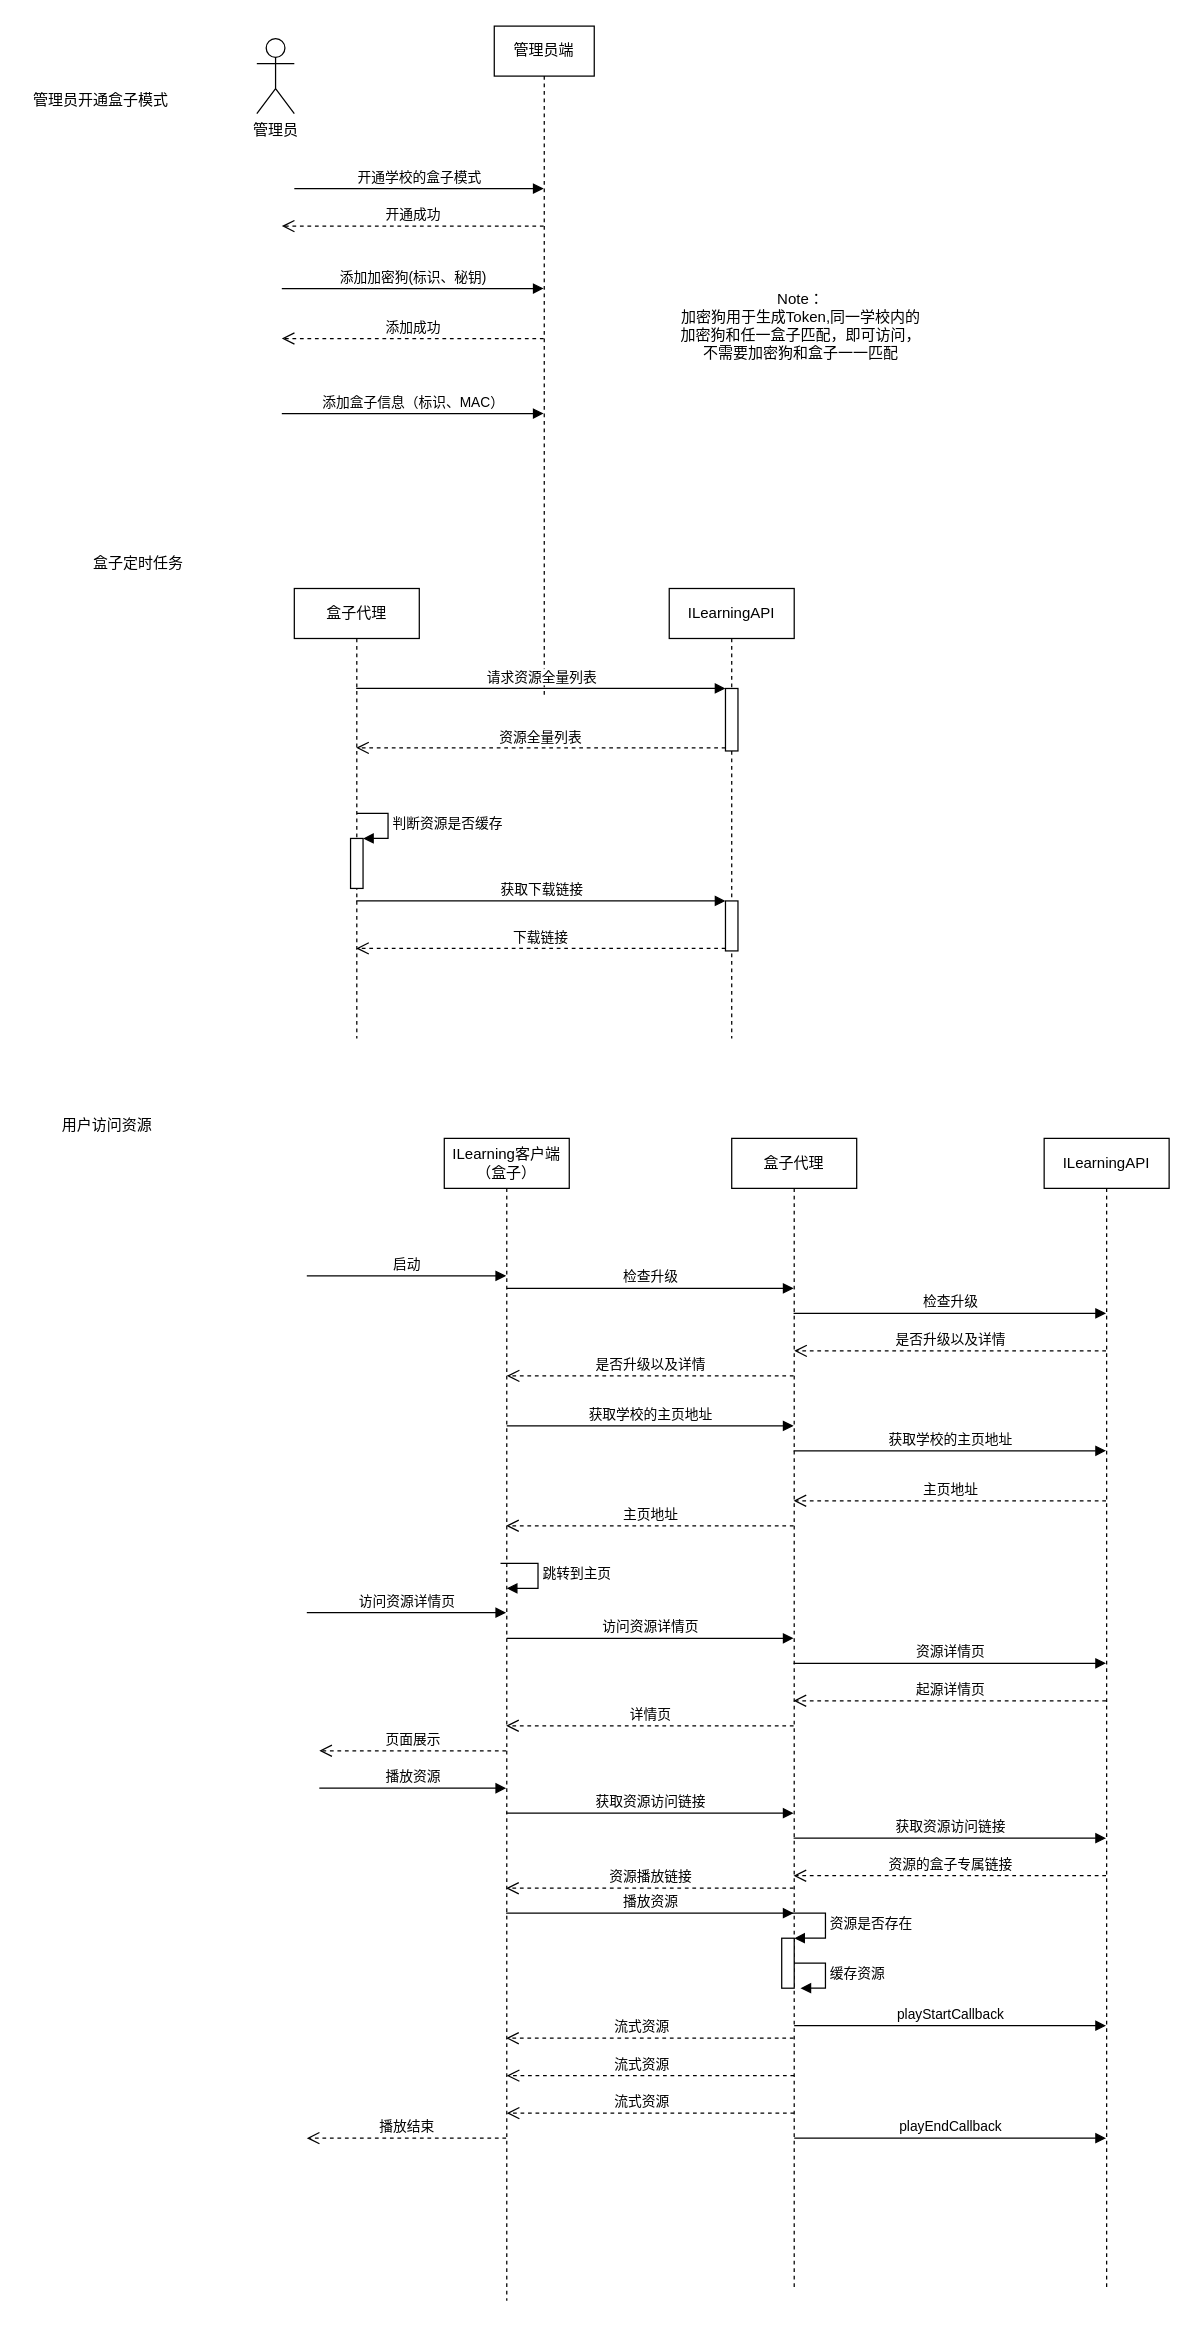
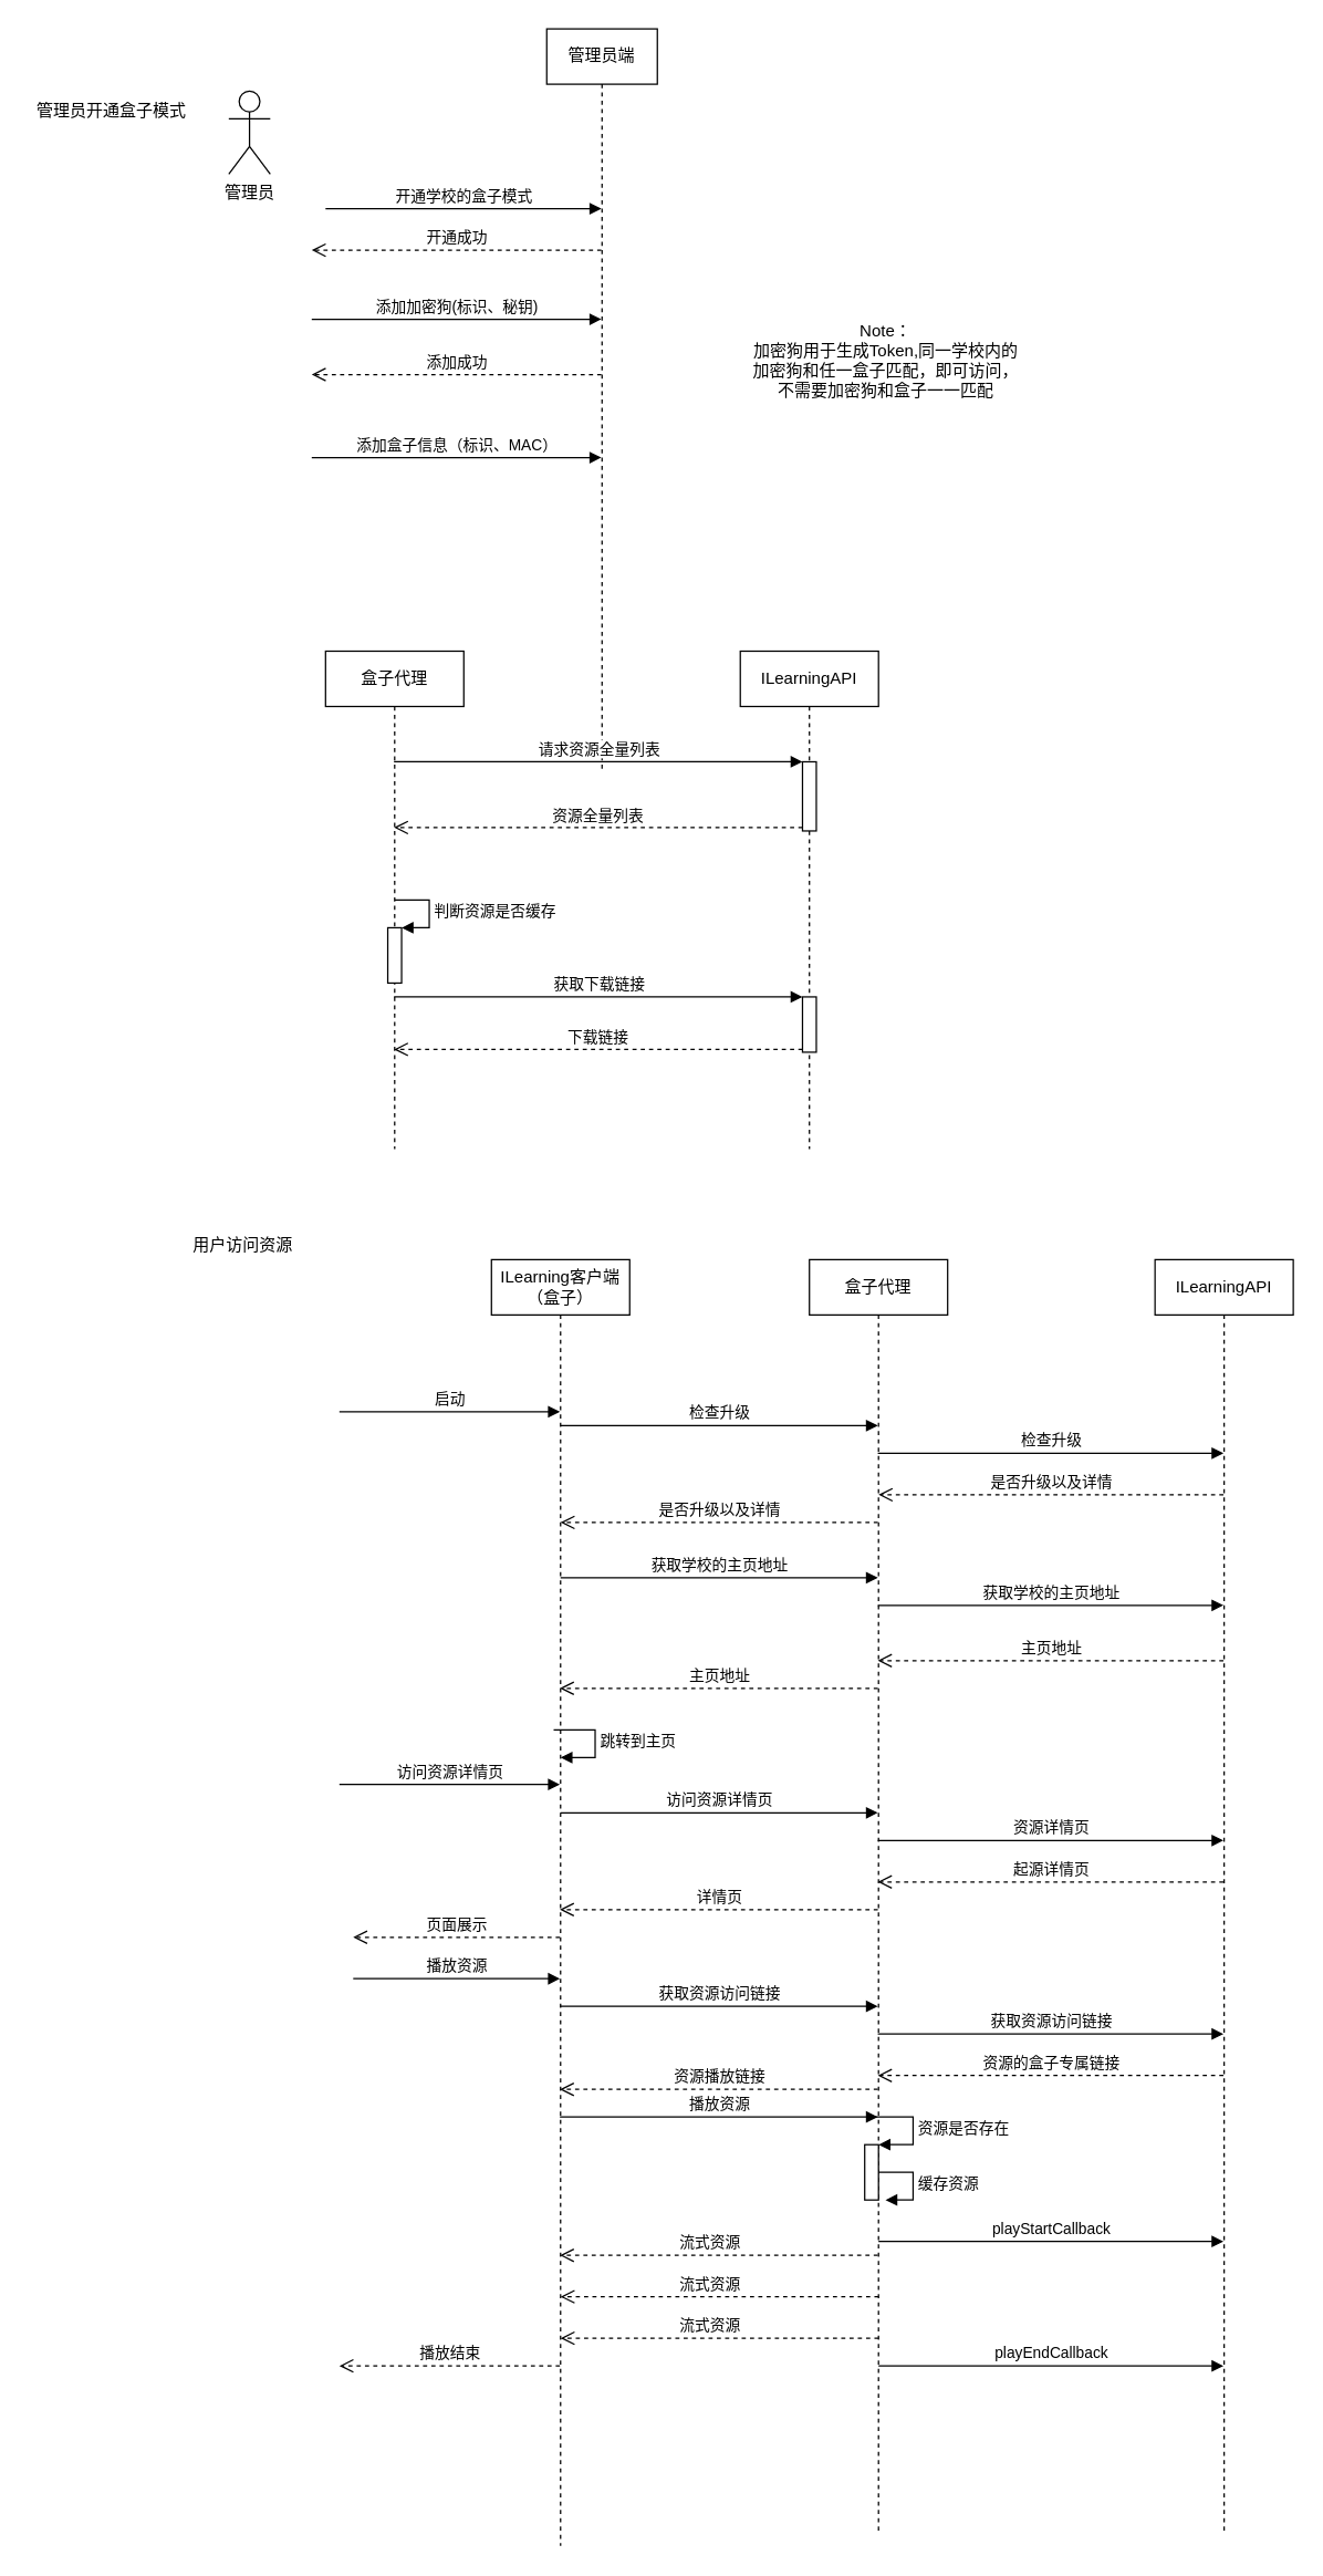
- <mxCell id="2" value="管理员" style="shape=umlActor;verticalLabelPosition=bottom;verticalAlign=top;html=1;outlineConnect=0;" vertex="1" parent="1"><mxGeometry x="205" y="30" width="30" height="60" as="geometry" /></mxCell>
+ <mxCell id="2" value="管理员" style="shape=umlActor;verticalLabelPosition=bottom;verticalAlign=top;html=1;outlineConnect=0;" vertex="1" parent="1"><mxGeometry x="165" y="65" width="30" height="60" as="geometry" /></mxCell>
- <mxCell id="20" value="盒子定时任务" style="text;html=1;align=center;verticalAlign=middle;resizable=0;points=[];autosize=1;strokeColor=none;fillColor=none;" vertex="1" parent="1"><mxGeometry x="65" y="440" width="90" height="20" as="geometry" /></mxCell>
- <mxCell id="22" value="用户访问资源" style="text;html=1;align=center;verticalAlign=middle;resizable=0;points=[];autosize=1;strokeColor=none;fillColor=none;" vertex="1" parent="1"><mxGeometry x="40" y="890" width="90" height="20" as="geometry" /></mxCell>
+ <mxCell id="22" value="用户访问资源" style="text;html=1;align=center;verticalAlign=middle;resizable=0;points=[];autosize=1;strokeColor=none;fillColor=none;" vertex="1" parent="1"><mxGeometry x="130" y="890" width="90" height="20" as="geometry" /></mxCell>
